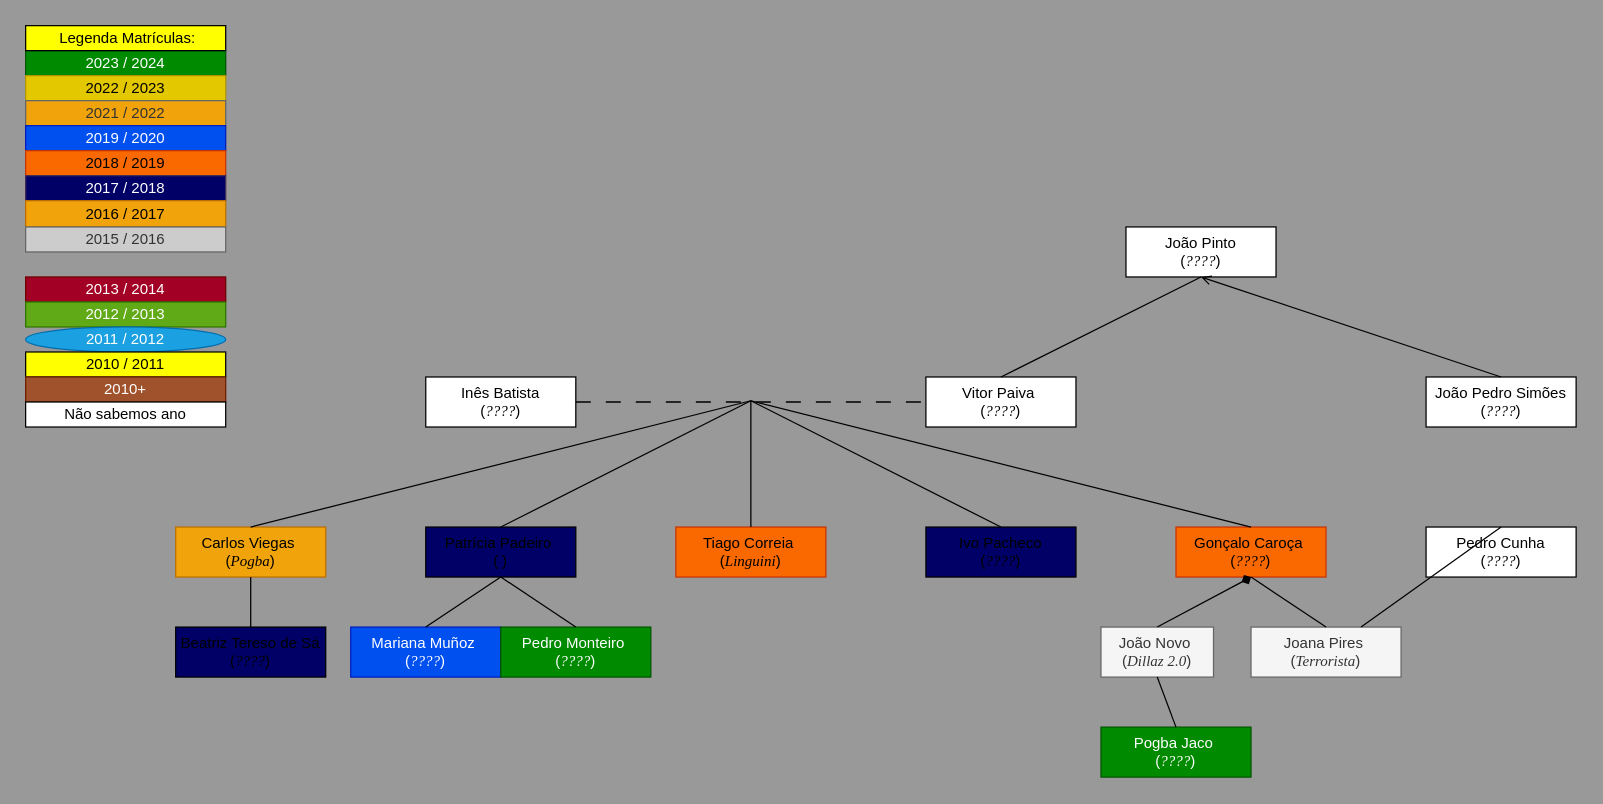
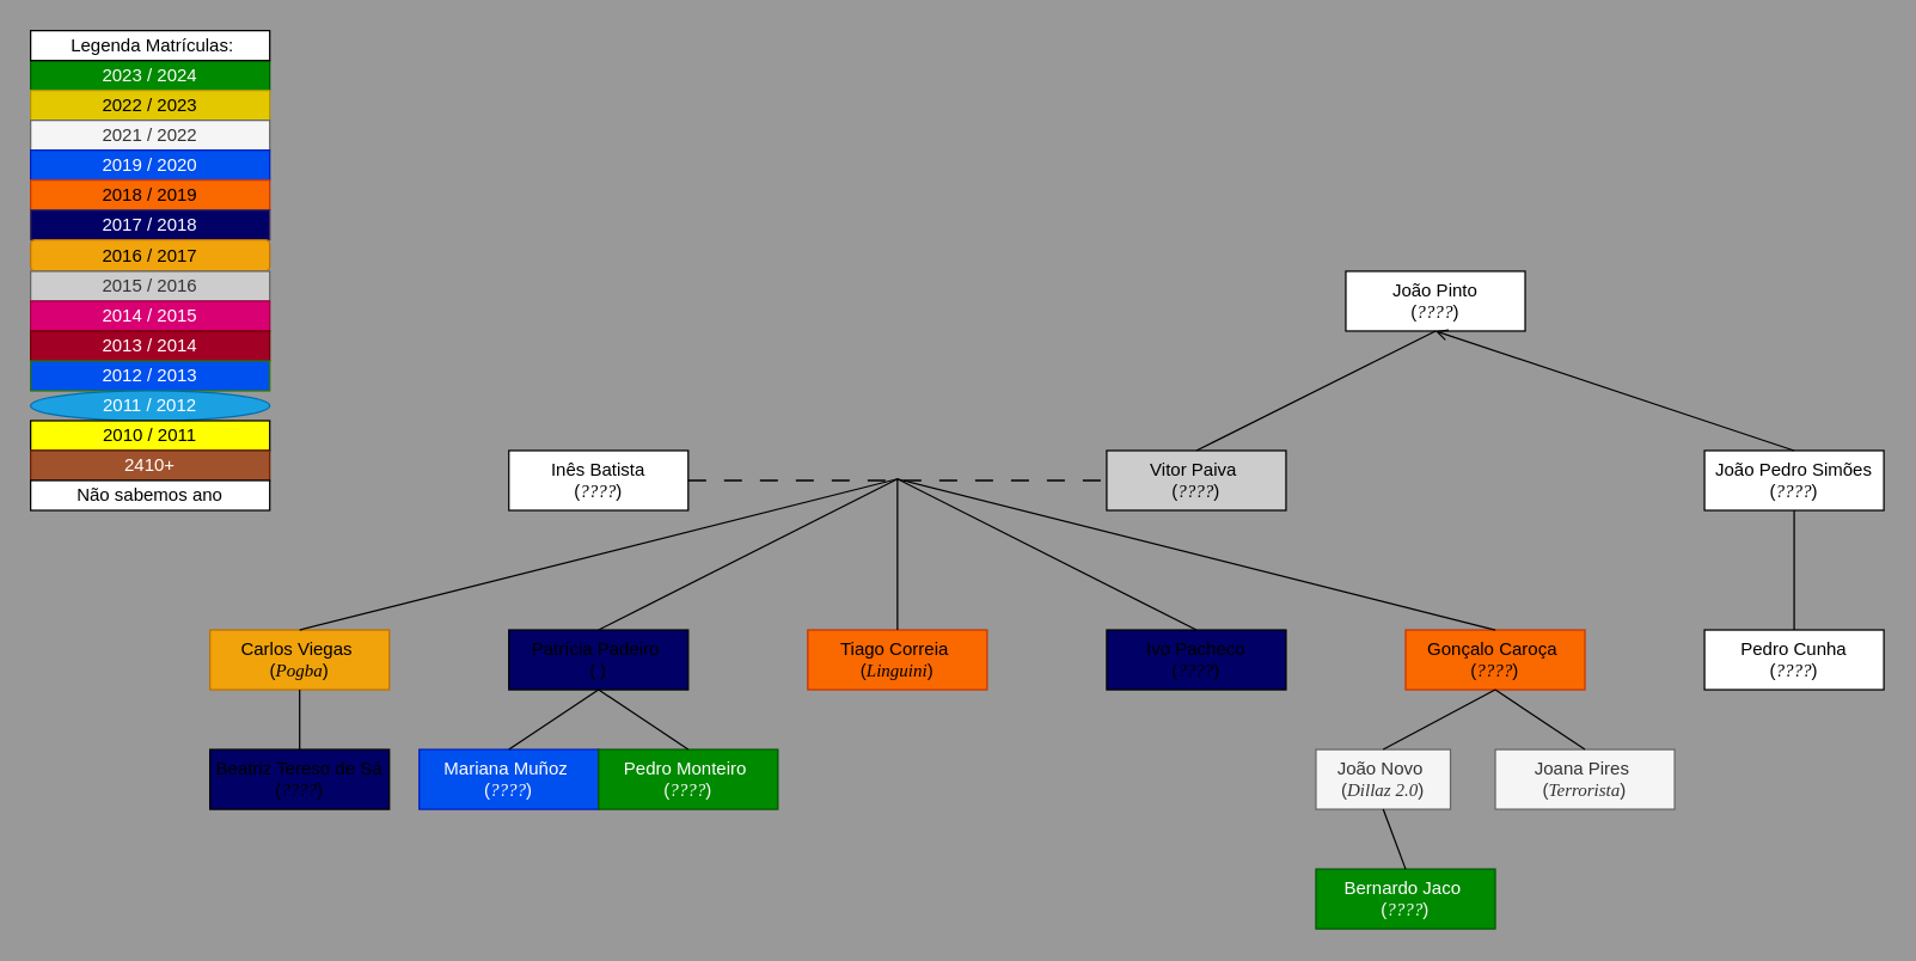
- <mxCell id="7" value="&amp;nbsp;Legenda Matrículas:" style="rounded=0;whiteSpace=wrap;html=1;fillColor=#ffff00;" parent="1" vertex="1"><mxGeometry x="20" y="20" width="160" height="20" as="geometry" /></mxCell>
+ <mxCell id="7" value="&amp;nbsp;Legenda Matrículas:" style="rounded=0;whiteSpace=wrap;html=1;" parent="1" vertex="1"><mxGeometry x="20" y="20" width="160" height="20" as="geometry" /></mxCell>
- <mxCell id="4" value="2021 / 2022" style="rounded=0;whiteSpace=wrap;html=1;fillColor=#f0a30a;fontColor=#333333;strokeColor=#666666;" parent="1" vertex="1"><mxGeometry x="20" y="80" width="160" height="20" as="geometry" /></mxCell>
+ <mxCell id="4" value="2021 / 2022" style="rounded=0;whiteSpace=wrap;html=1;fillColor=#f5f5f5;fontColor=#333333;strokeColor=#666666;" parent="1" vertex="1"><mxGeometry x="20" y="80" width="160" height="20" as="geometry" /></mxCell>
- <mxCell id="9" value="2016 / 2017" style="rounded=0;whiteSpace=wrap;html=1;fillColor=#f0a30a;fontColor=#000000;strokeColor=#BD7000;" parent="1" vertex="1"><mxGeometry x="20" y="160" width="160" height="21" as="geometry" /></mxCell>
+ <mxCell id="9" value="2016 / 2017" style="whiteSpace=wrap;html=1;fillColor=#f0a30a;fontColor=#000000;strokeColor=#BD7000;rounded=1;" parent="1" vertex="1"><mxGeometry x="20" y="160" width="160" height="21" as="geometry" /></mxCell>
+ <mxCell id="11" value="2014 / 2015" style="rounded=0;whiteSpace=wrap;html=1;fillColor=#d80073;fontColor=#ffffff;strokeColor=#A50040;" parent="1" vertex="1"><mxGeometry x="20" y="201" width="160" height="20" as="geometry" /></mxCell>
- <mxCell id="13" value="2012&lt;span style=&quot;background-color: initial;&quot;&gt;&amp;nbsp;/ 2013&lt;/span&gt;" style="rounded=0;whiteSpace=wrap;html=1;fillColor=#60a917;fontColor=#ffffff;strokeColor=#2D7600;" parent="1" vertex="1"><mxGeometry x="20" y="241" width="160" height="20" as="geometry" /></mxCell>
+ <mxCell id="13" value="2012&lt;span style=&quot;background-color: initial;&quot;&gt;&amp;nbsp;/ 2013&lt;/span&gt;" style="rounded=0;whiteSpace=wrap;html=1;fillColor=#0050ef;fontColor=#ffffff;strokeColor=#2D7600;" parent="1" vertex="1"><mxGeometry x="20" y="241" width="160" height="20" as="geometry" /></mxCell>
- <mxCell id="16" value="2010+" style="rounded=0;whiteSpace=wrap;html=1;fillColor=#a0522d;strokeColor=#6D1F00;fontColor=#ffffff;" parent="1" vertex="1"><mxGeometry x="20" y="301" width="160" height="20" as="geometry" /></mxCell>
+ <mxCell id="16" value="2410+" style="rounded=0;whiteSpace=wrap;html=1;fillColor=#a0522d;strokeColor=#6D1F00;fontColor=#ffffff;" parent="1" vertex="1"><mxGeometry x="20" y="301" width="160" height="20" as="geometry" /></mxCell>
- <mxCell id="18" value="&lt;div&gt;Vitor Paiva&amp;nbsp;&lt;/div&gt;&lt;div&gt;(&lt;i&gt;&lt;font face=&quot;Times New Roman&quot;&gt;????&lt;/font&gt;&lt;/i&gt;)&lt;/div&gt;" style="rounded=0;whiteSpace=wrap;html=1;" parent="1" vertex="1"><mxGeometry x="740" y="301" width="120" height="40" as="geometry" /></mxCell>
+ <mxCell id="18" value="&lt;div&gt;Vitor Paiva&amp;nbsp;&lt;/div&gt;&lt;div&gt;(&lt;i&gt;&lt;font face=&quot;Times New Roman&quot;&gt;????&lt;/font&gt;&lt;/i&gt;)&lt;/div&gt;" style="rounded=0;whiteSpace=wrap;html=1;fillColor=#cccccc;" parent="1" vertex="1"><mxGeometry x="740" y="301" width="120" height="40" as="geometry" /></mxCell>
- <mxCell id="44" value="" style="endArrow=none;html=1;rounded=0;exitX=0.5;exitY=0;exitDx=0;exitDy=0;" parent="1" source="43" target="25" edge="1"><mxGeometry width="50" height="50" relative="1" as="geometry"><mxPoint x="950" y="511" as="sourcePoint" /><mxPoint x="1010" y="471" as="targetPoint" /></mxGeometry></mxCell>
+ <mxCell id="44" value="" style="endArrow=none;html=1;rounded=0;exitX=0.5;exitY=0;exitDx=0;exitDy=0;entryX=0.5;entryY=1;entryDx=0;entryDy=0;" parent="1" source="43" target="40" edge="1"><mxGeometry width="50" height="50" relative="1" as="geometry"><mxPoint x="950" y="511" as="sourcePoint" /><mxPoint x="1010" y="471" as="targetPoint" /></mxGeometry></mxCell>
- <mxCell id="34" value="" style="endArrow=diamond;html=1;rounded=0;exitX=0.5;exitY=0;exitDx=0;exitDy=0;entryX=0.5;entryY=1;entryDx=0;entryDy=0;" parent="1" source="24" target="20" edge="1"><mxGeometry width="50" height="50" relative="1" as="geometry"><mxPoint x="630" y="451" as="sourcePoint" /><mxPoint x="630" y="411" as="targetPoint" /></mxGeometry></mxCell>
+ <mxCell id="34" value="" style="endArrow=none;html=1;rounded=0;exitX=0.5;exitY=0;exitDx=0;exitDy=0;entryX=0.5;entryY=1;entryDx=0;entryDy=0;" parent="1" source="24" target="20" edge="1"><mxGeometry width="50" height="50" relative="1" as="geometry"><mxPoint x="630" y="451" as="sourcePoint" /><mxPoint x="630" y="411" as="targetPoint" /></mxGeometry></mxCell>
- <mxCell id="28" value="&lt;div&gt;Pogba Jaco&amp;nbsp;&lt;/div&gt;&lt;div&gt;(&lt;i&gt;&lt;font face=&quot;Times New Roman&quot;&gt;????&lt;/font&gt;&lt;/i&gt;)&lt;/div&gt;" style="rounded=0;whiteSpace=wrap;html=1;fillColor=#008a00;fontColor=#ffffff;strokeColor=#005700;" parent="1" vertex="1"><mxGeometry x="880" y="581" width="120" height="40" as="geometry" /></mxCell>
+ <mxCell id="28" value="&lt;div&gt;Bernardo Jaco&amp;nbsp;&lt;/div&gt;&lt;div&gt;(&lt;i&gt;&lt;font face=&quot;Times New Roman&quot;&gt;????&lt;/font&gt;&lt;/i&gt;)&lt;/div&gt;" style="rounded=0;whiteSpace=wrap;html=1;fillColor=#008a00;fontColor=#ffffff;strokeColor=#005700;" parent="1" vertex="1"><mxGeometry x="880" y="581" width="120" height="40" as="geometry" /></mxCell>
